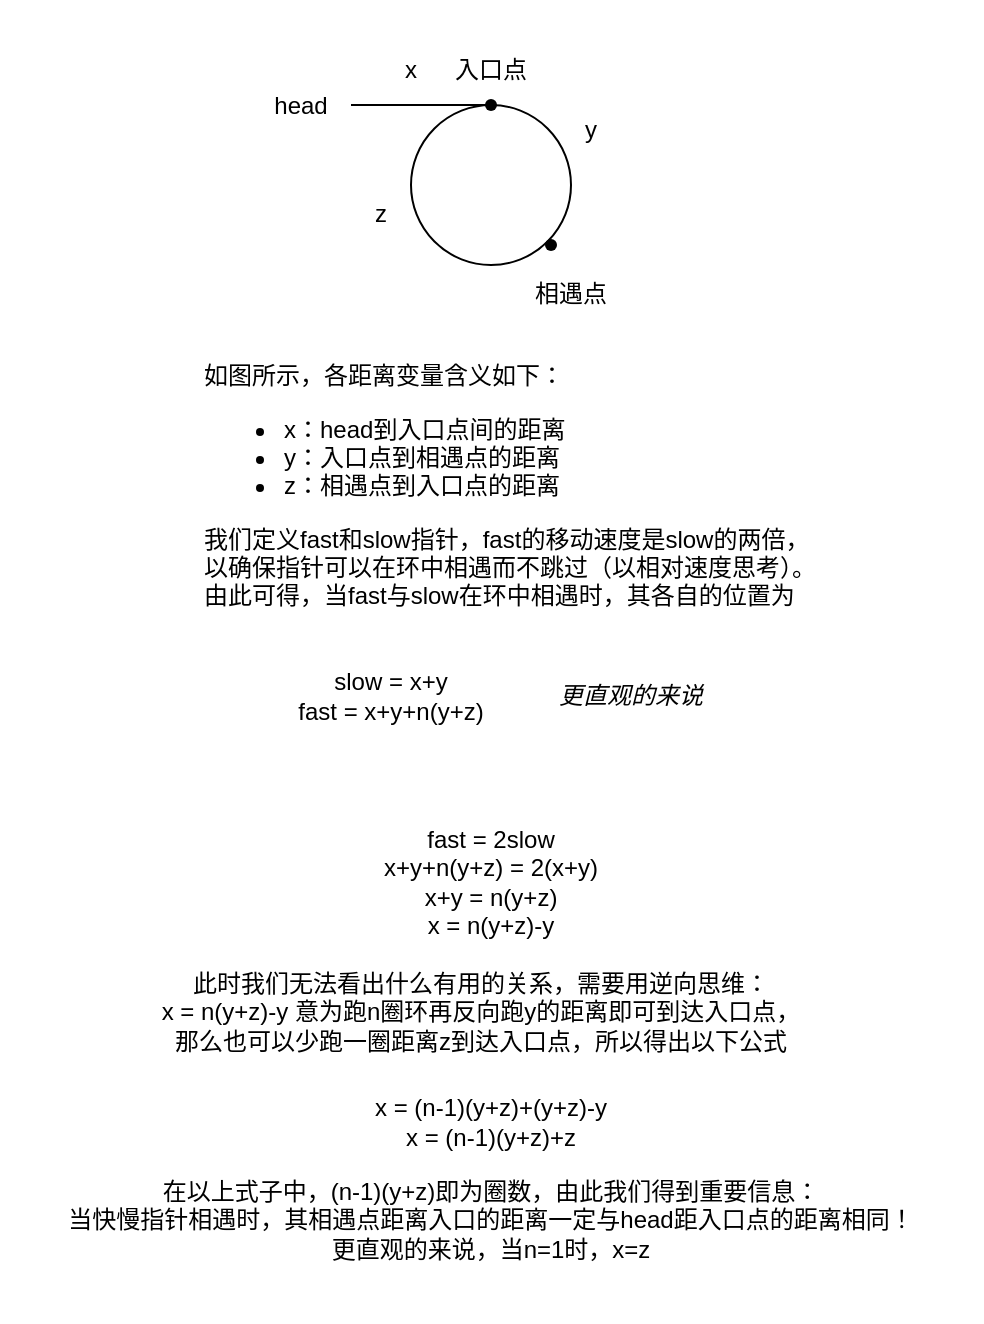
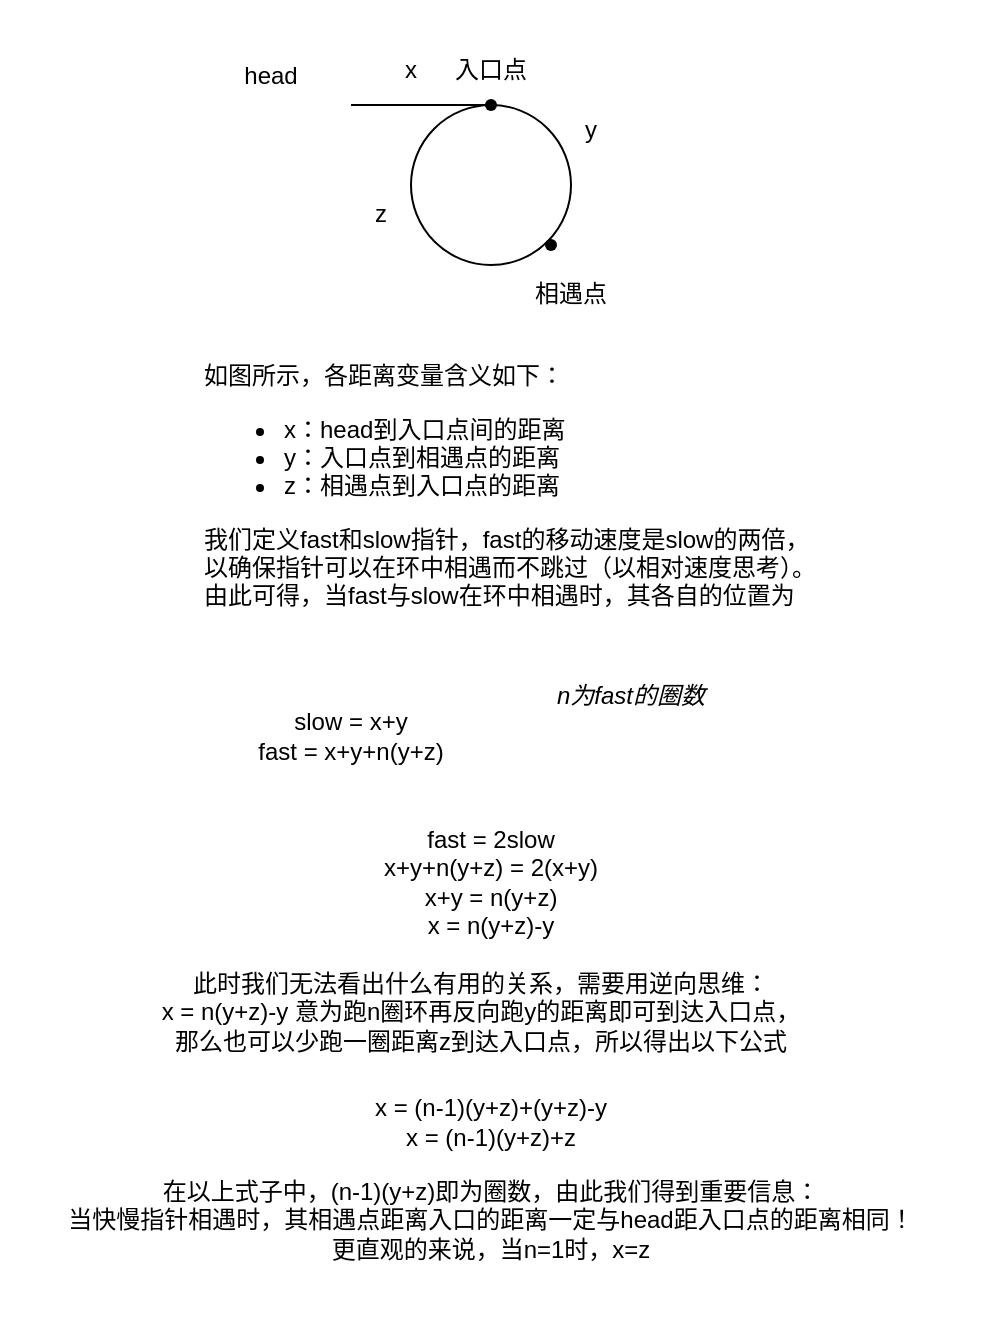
- <mxCell id="13" value="head" style="text;html=1;align=center;verticalAlign=middle;resizable=0;points=[];autosize=1;strokeColor=none;fillColor=none;" vertex="1" parent="1"><mxGeometry x="125" y="38" width="50" height="30" as="geometry" /></mxCell>
+ <mxCell id="13" value="head" style="text;html=1;align=center;verticalAlign=middle;resizable=0;points=[];autosize=1;strokeColor=none;fillColor=none;" vertex="1" parent="1"><mxGeometry x="110" y="23" width="50" height="30" as="geometry" /></mxCell>
- <mxCell id="14" value="&lt;div&gt;slow = x+y&lt;/div&gt;&lt;div&gt;fast = x+y+n(y+z)&lt;/div&gt;" style="text;html=1;align=center;verticalAlign=middle;resizable=0;points=[];autosize=1;strokeColor=none;fillColor=none;" vertex="1" parent="1"><mxGeometry x="135" y="328" width="120" height="40" as="geometry" /></mxCell>
+ <mxCell id="14" value="&lt;div&gt;slow = x+y&lt;/div&gt;&lt;div&gt;fast = x+y+n(y+z)&lt;/div&gt;" style="text;html=1;align=center;verticalAlign=middle;resizable=0;points=[];autosize=1;strokeColor=none;fillColor=none;" vertex="1" parent="1"><mxGeometry x="115" y="348" width="120" height="40" as="geometry" /></mxCell>
- <mxCell id="15" value="&lt;i&gt;更直观的来说&lt;/i&gt;" style="text;html=1;align=center;verticalAlign=middle;resizable=0;points=[];autosize=1;strokeColor=none;fillColor=none;" vertex="1" parent="1"><mxGeometry x="265" y="333" width="100" height="30" as="geometry" /></mxCell>
+ <mxCell id="15" value="&lt;i&gt;n为fast的圈数&lt;/i&gt;" style="text;html=1;align=center;verticalAlign=middle;resizable=0;points=[];autosize=1;strokeColor=none;fillColor=none;" vertex="1" parent="1"><mxGeometry x="265" y="333" width="100" height="30" as="geometry" /></mxCell>
